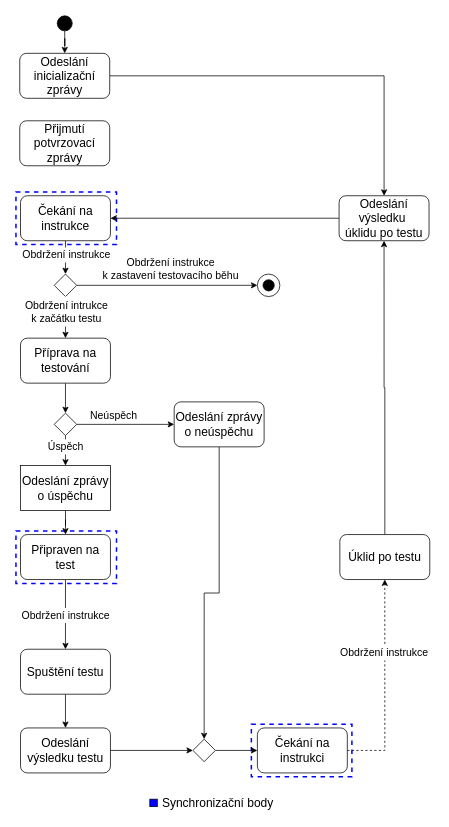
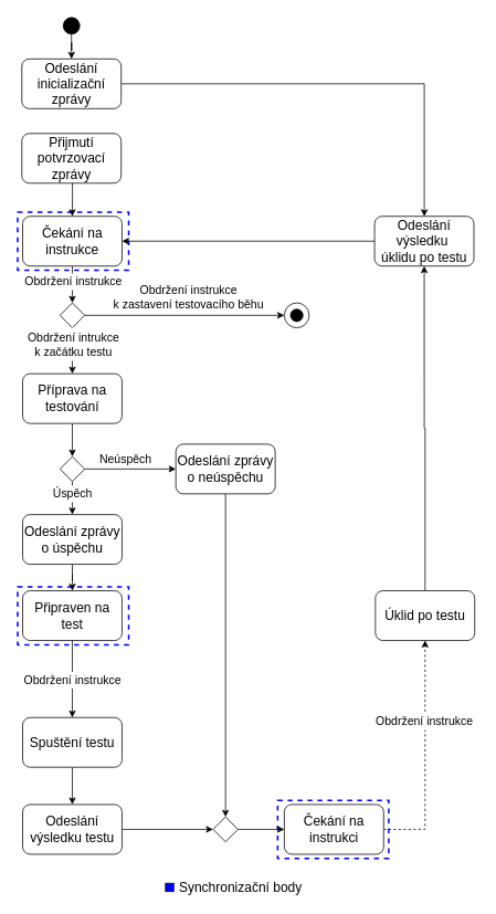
+ <mxCell id="47" style="edgeStyle=orthogonalEdgeStyle;rounded=0;orthogonalLoop=1;jettySize=auto;html=1;entryX=0.5;entryY=0;entryDx=0;entryDy=0;" parent="1" source="48" target="9" edge="1"><mxGeometry relative="1" as="geometry"><Array as="points"><mxPoint x="87" y="240" /><mxPoint x="87" y="240" /></Array></mxGeometry></mxCell>
- <mxCell id="23" value="Odeslání zprávy&lt;br style=&quot;font-size: 16px;&quot;&gt;o neúspěchu" style="rounded=1;whiteSpace=wrap;html=1;fillColor=#ffffff;fontSize=16;" parent="1" vertex="1"><mxGeometry x="231.86" y="535" width="120" height="60" as="geometry" /></mxCell>
+ <mxCell id="23" value="Odeslání zprávy&lt;br style=&quot;font-size: 16px;&quot;&gt;o neúspěchu" style="rounded=1;whiteSpace=wrap;html=1;fillColor=#ffffff;fontSize=16;" parent="1" vertex="1"><mxGeometry x="211.86" y="535" width="120" height="60" as="geometry" /></mxCell>
- <mxCell id="24" value="Odeslání zprávy&lt;br style=&quot;font-size: 16px;&quot;&gt;o úspěchu" style="whiteSpace=wrap;html=1;fillColor=#ffffff;fontSize=16;rounded=0;" parent="1" vertex="1"><mxGeometry x="26.86" y="620" width="120" height="60" as="geometry" /></mxCell>
+ <mxCell id="24" value="Odeslání zprávy&lt;br style=&quot;font-size: 16px;&quot;&gt;o úspěchu" style="rounded=1;whiteSpace=wrap;html=1;fillColor=#ffffff;fontSize=16;" parent="1" vertex="1"><mxGeometry x="26.86" y="620" width="120" height="60" as="geometry" /></mxCell>
